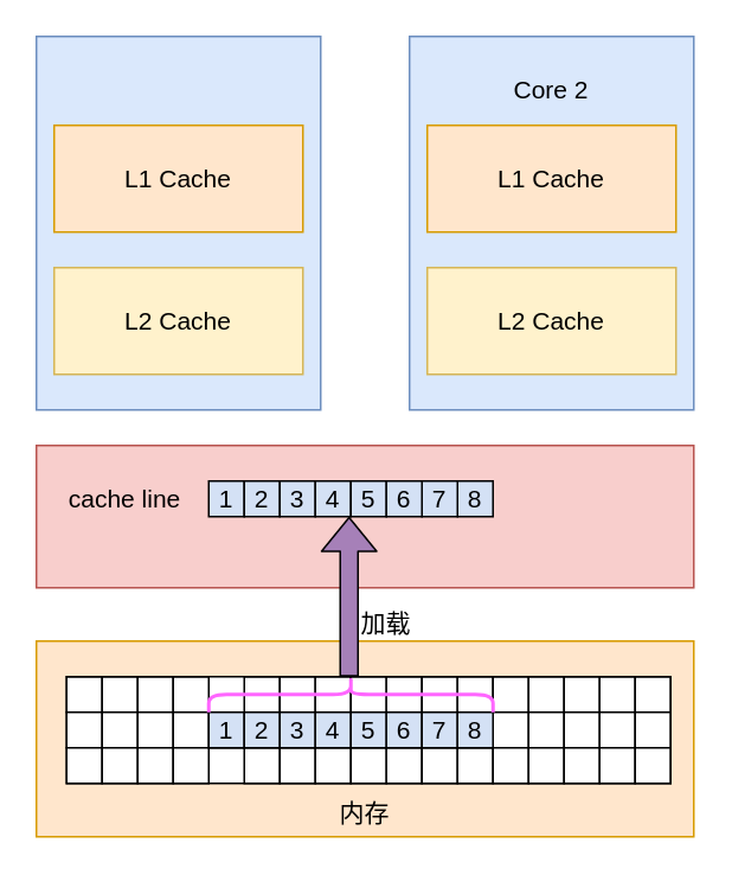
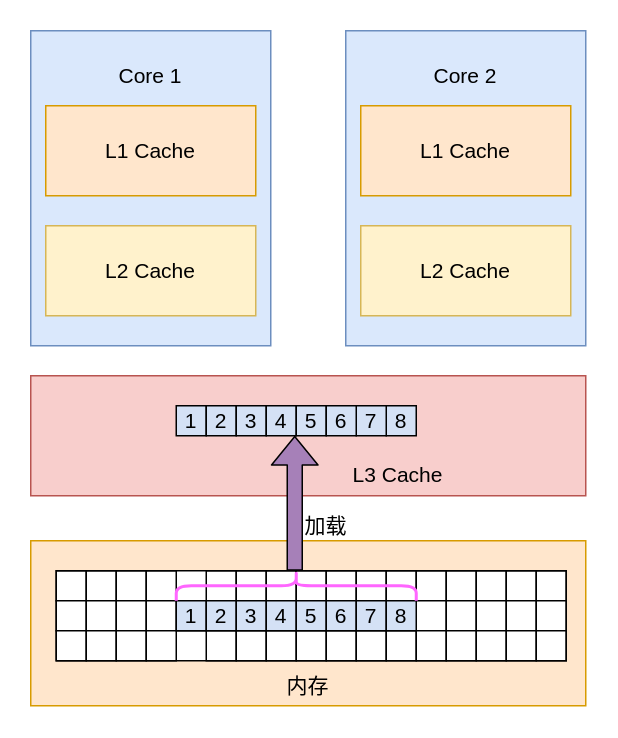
+ <mxCell id="5" value="Core 1" style="text;html=1;strokeColor=none;fillColor=none;align=center;verticalAlign=middle;whiteSpace=wrap;rounded=0;fontSize=14;" vertex="1" parent="1"><mxGeometry x="75" y="40" width="50" height="20" as="geometry" /></mxCell>
- <mxCell id="50" value="cache line" style="text;html=1;strokeColor=none;fillColor=none;align=center;verticalAlign=middle;whiteSpace=wrap;rounded=0;fontSize=14;" vertex="1" parent="1"><mxGeometry x="30" y="270" width="80" height="20" as="geometry" /></mxCell>
+ <mxCell id="53" value="L3 Cache" style="text;html=1;strokeColor=none;fillColor=none;align=center;verticalAlign=middle;whiteSpace=wrap;rounded=0;fontSize=14;" vertex="1" parent="1"><mxGeometry x="230" y="306" width="70" height="20" as="geometry" /></mxCell>
